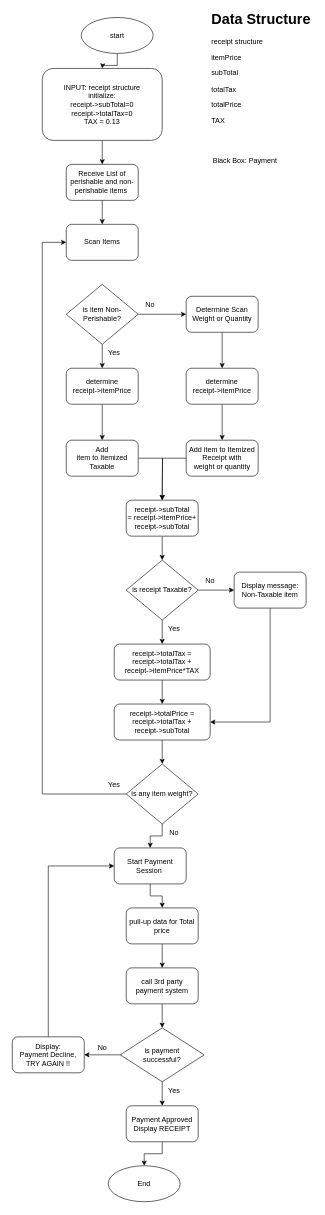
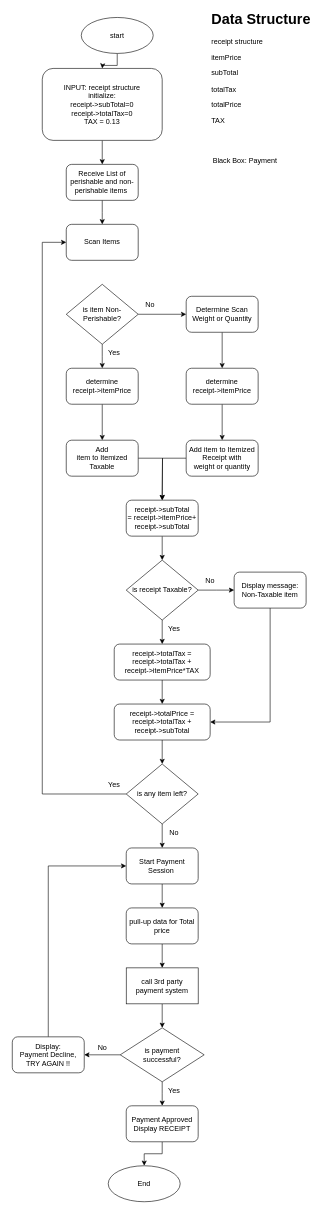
- <mxCell id="41" value="is any item weight?" style="rhombus;whiteSpace=wrap;html=1;" parent="1" vertex="1"><mxGeometry x="210" y="1270" width="120" height="100" as="geometry" /></mxCell>
+ <mxCell id="41" value="is any item left?" style="rhombus;whiteSpace=wrap;html=1;" parent="1" vertex="1"><mxGeometry x="210" y="1270" width="120" height="100" as="geometry" /></mxCell>
- <mxCell id="44" value="Start Payment Session&amp;nbsp;" style="rounded=1;whiteSpace=wrap;html=1;" parent="1" vertex="1"><mxGeometry x="190" y="1410" width="120" height="60" as="geometry" /></mxCell>
+ <mxCell id="44" value="Start Payment Session&amp;nbsp;" style="rounded=1;whiteSpace=wrap;html=1;" parent="1" vertex="1"><mxGeometry x="210" y="1410" width="120" height="60" as="geometry" /></mxCell>
- <mxCell id="49" value="call 3rd party payment system" style="rounded=1;whiteSpace=wrap;html=1;" parent="1" vertex="1"><mxGeometry x="210" y="1610" width="120" height="60" as="geometry" /></mxCell>
+ <mxCell id="49" value="call 3rd party payment system" style="whiteSpace=wrap;html=1;rounded=0;" parent="1" vertex="1"><mxGeometry x="210" y="1610" width="120" height="60" as="geometry" /></mxCell>
